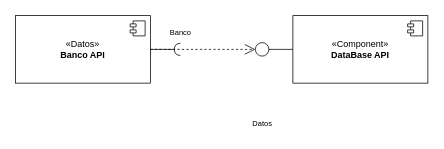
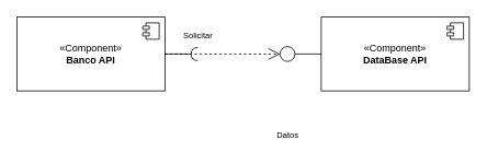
- <mxCell id="12" value="&lt;span style=&quot;font-weight: normal;&quot;&gt;&lt;font style=&quot;font-size: 10px;&quot;&gt;Banco&lt;/font&gt;&lt;/span&gt;" style="text;align=center;fontStyle=1;verticalAlign=middle;spacingLeft=3;spacingRight=3;strokeColor=none;rotatable=0;points=[[0,0.5],[1,0.5]];portConstraint=eastwest;html=1;" parent="1" vertex="1"><mxGeometry x="200" y="29" width="80" height="26" as="geometry" /></mxCell>
+ <mxCell id="12" value="&lt;span style=&quot;font-weight: normal;&quot;&gt;&lt;font style=&quot;font-size: 10px;&quot;&gt;Solicitar&lt;/font&gt;&lt;/span&gt;" style="text;align=center;fontStyle=1;verticalAlign=middle;spacingLeft=3;spacingRight=3;strokeColor=none;rotatable=0;points=[[0,0.5],[1,0.5]];portConstraint=eastwest;html=1;" parent="1" vertex="1"><mxGeometry x="200" y="29" width="80" height="26" as="geometry" /></mxCell>
- <mxCell id="2" value="«Datos»&lt;br&gt;&lt;b&gt;Banco API&lt;/b&gt;" style="html=1;dropTarget=0;whiteSpace=wrap;" parent="1" vertex="1"><mxGeometry x="20" y="20" width="180" height="90" as="geometry" /></mxCell>
+ <mxCell id="2" value="«Component»&lt;br&gt;&lt;b&gt;Banco API&lt;/b&gt;" style="html=1;dropTarget=0;whiteSpace=wrap;" parent="1" vertex="1"><mxGeometry x="20" y="20" width="180" height="90" as="geometry" /></mxCell>
